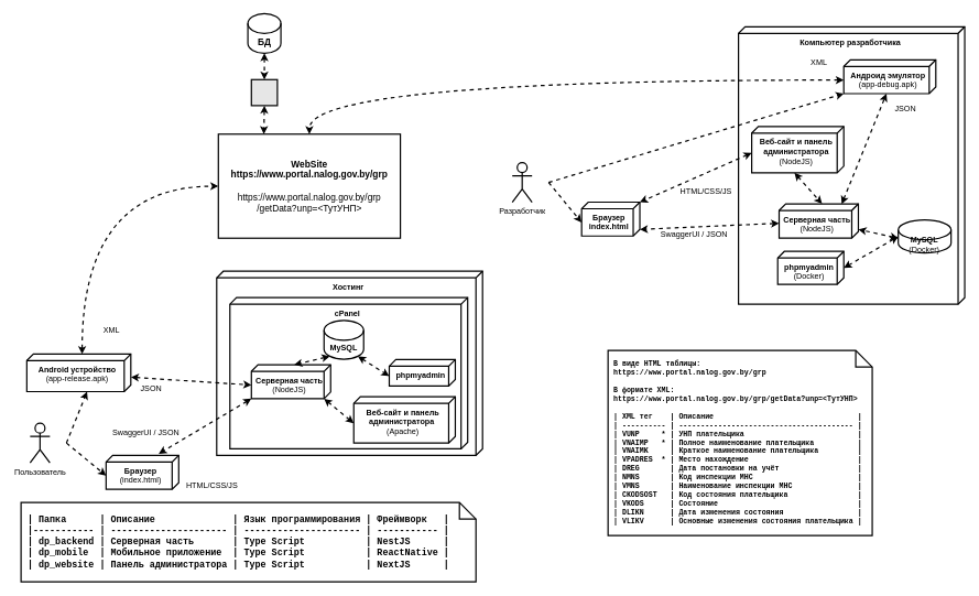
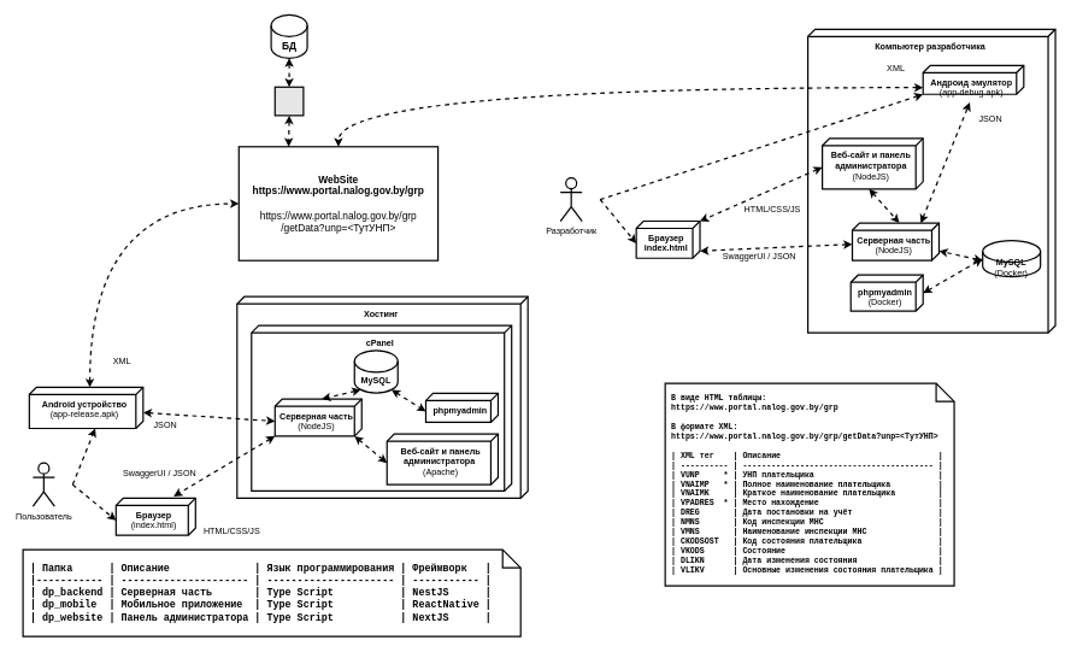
- <mxCell id="30" value="&lt;b&gt;Андроид эмулятор&lt;/b&gt;&lt;br&gt;(app-debug.apk)" style="verticalAlign=top;align=center;shape=cube;size=10;direction=south;html=1;boundedLbl=1;spacingLeft=5;whiteSpace=wrap;strokeWidth=2;" parent="1" vertex="1"><mxGeometry x="1276.88" y="90" width="139.38" height="51.26" as="geometry" /></mxCell>
+ <mxCell id="30" value="&lt;b&gt;Андроид эмулятор&lt;/b&gt;&lt;br&gt;(app-debug.apk)" style="verticalAlign=top;align=center;shape=cube;size=10;direction=south;html=1;boundedLbl=1;spacingLeft=5;whiteSpace=wrap;strokeWidth=2;" parent="1" vertex="1"><mxGeometry x="1276.88" y="90" width="139.38" height="40" as="geometry" /></mxCell>
